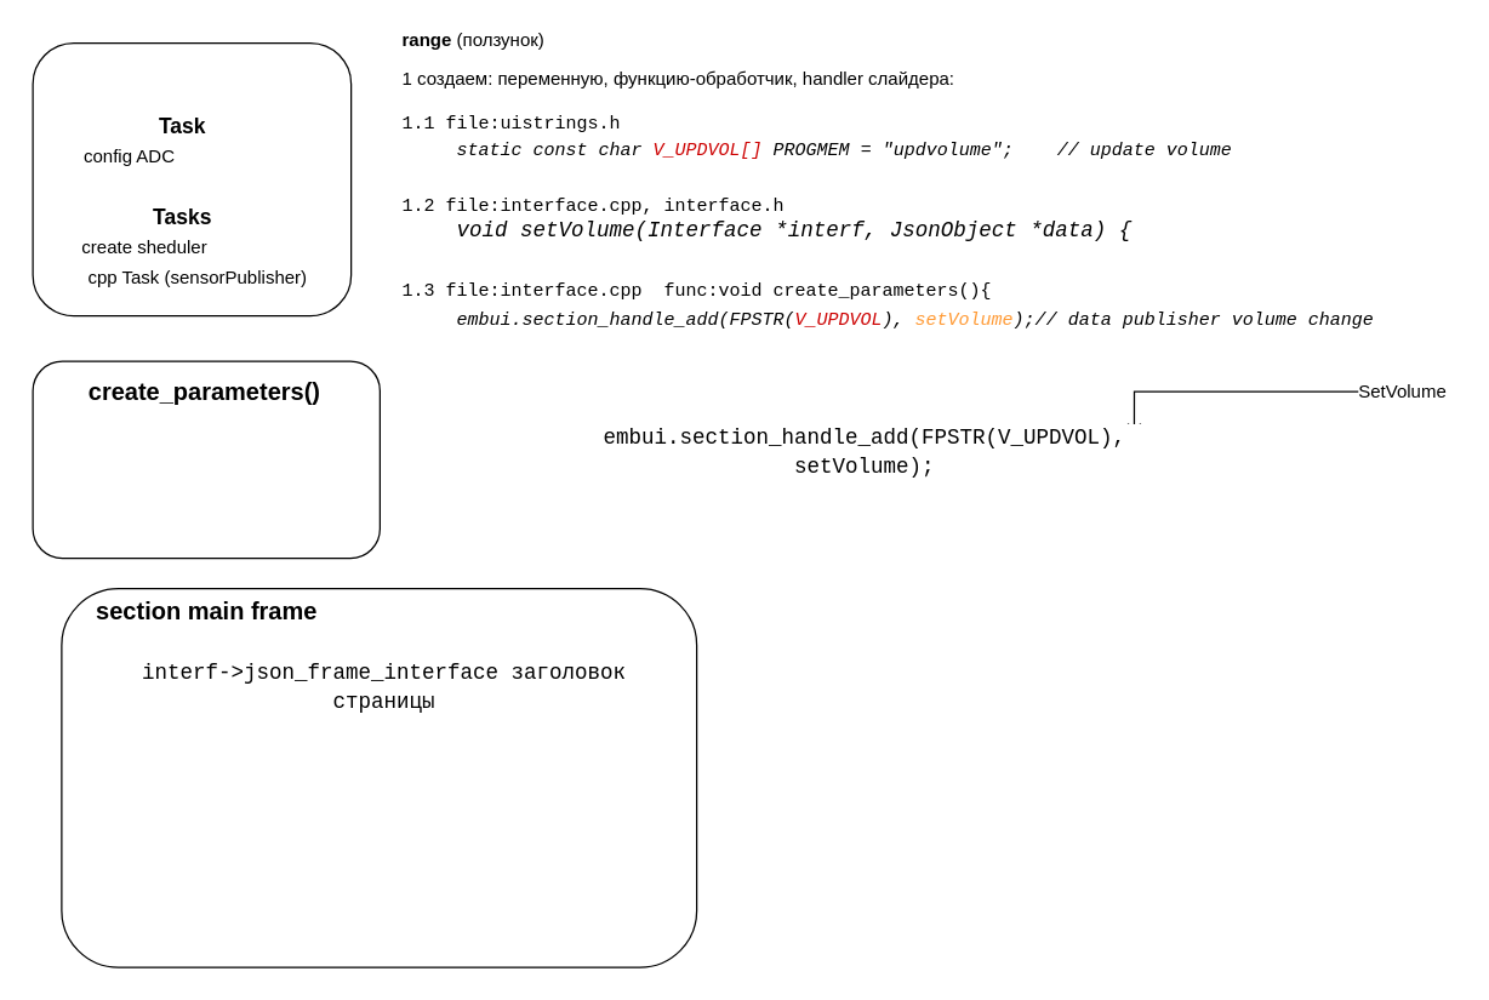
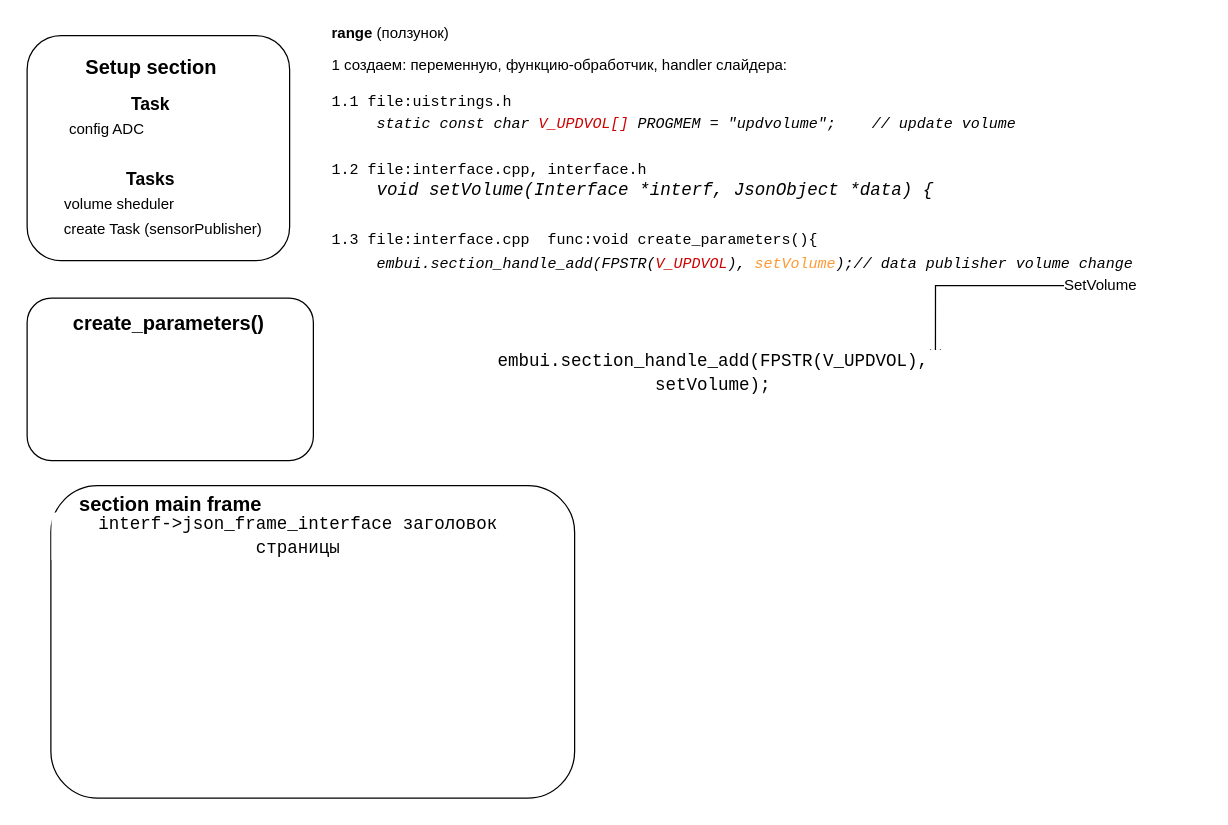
+ <mxCell id="9" value="&lt;span style=&quot;font-size: 16px;&quot;&gt;&lt;b&gt;Setup section&lt;/b&gt;&lt;/span&gt;" style="text;html=1;strokeColor=none;fillColor=none;align=center;verticalAlign=middle;whiteSpace=wrap;rounded=0;" vertex="1" parent="1"><mxGeometry x="55.5" y="38" width="129" height="30" as="geometry" /></mxCell>
- <mxCell id="3" value="create sheduler" style="text;html=1;strokeColor=none;fillColor=none;align=center;verticalAlign=middle;whiteSpace=wrap;rounded=0;" vertex="1" parent="1"><mxGeometry x="30" y="148" width="130" height="30" as="geometry" /></mxCell>
+ <mxCell id="3" value="volume sheduler" style="text;html=1;strokeColor=none;fillColor=none;align=center;verticalAlign=middle;whiteSpace=wrap;rounded=0;" vertex="1" parent="1"><mxGeometry x="30" y="148" width="130" height="30" as="geometry" /></mxCell>
- <mxCell id="4" value="cpp Task (sensorPublisher)" style="text;html=1;strokeColor=none;fillColor=none;align=center;verticalAlign=middle;whiteSpace=wrap;rounded=0;" vertex="1" parent="1"><mxGeometry x="40" y="168" width="180" height="30" as="geometry" /></mxCell>
+ <mxCell id="4" value="create Task (sensorPublisher)" style="text;html=1;strokeColor=none;fillColor=none;align=center;verticalAlign=middle;whiteSpace=wrap;rounded=0;" vertex="1" parent="1"><mxGeometry x="40" y="168" width="180" height="30" as="geometry" /></mxCell>
- <mxCell id="18" value="SetVolume" style="text;html=1;strokeColor=none;fillColor=none;align=center;verticalAlign=middle;whiteSpace=wrap;rounded=0;labelBackgroundColor=#FFFFFF;fontSize=12;fontColor=#000000;" vertex="1" parent="1"><mxGeometry x="900" y="248" width="50" height="20" as="geometry" /></mxCell>
+ <mxCell id="18" value="SetVolume" style="text;html=1;strokeColor=none;fillColor=none;align=center;verticalAlign=middle;whiteSpace=wrap;rounded=0;labelBackgroundColor=#FFFFFF;fontSize=12;fontColor=#000000;" vertex="1" parent="1"><mxGeometry x="855" y="218" width="50" height="20" as="geometry" /></mxCell>
- <mxCell id="15" value="&lt;div style=&quot;font-family: Consolas, &amp;quot;Courier New&amp;quot;, monospace; font-size: 14px; line-height: 19px;&quot;&gt;&lt;span style=&quot;&quot;&gt;interf&lt;/span&gt;-&amp;gt;&lt;span style=&quot;&quot;&gt;json_frame_interface заголовок страницы&lt;/span&gt;&lt;/div&gt;" style="text;html=1;strokeColor=none;fillColor=none;align=center;verticalAlign=middle;whiteSpace=wrap;rounded=0;fontColor=#000000;labelBackgroundColor=#FFFFFF;" vertex="1" parent="1"><mxGeometry x="55" y="443" width="395.5" height="20" as="geometry" /></mxCell>
+ <mxCell id="15" value="&lt;div style=&quot;font-family: Consolas, &amp;quot;Courier New&amp;quot;, monospace; font-size: 14px; line-height: 19px;&quot;&gt;&lt;span style=&quot;&quot;&gt;interf&lt;/span&gt;-&amp;gt;&lt;span style=&quot;&quot;&gt;json_frame_interface заголовок страницы&lt;/span&gt;&lt;/div&gt;" style="text;html=1;strokeColor=none;fillColor=none;align=center;verticalAlign=middle;whiteSpace=wrap;rounded=0;fontColor=#000000;labelBackgroundColor=#FFFFFF;" vertex="1" parent="1"><mxGeometry x="40" y="418" width="395.5" height="20" as="geometry" /></mxCell>
